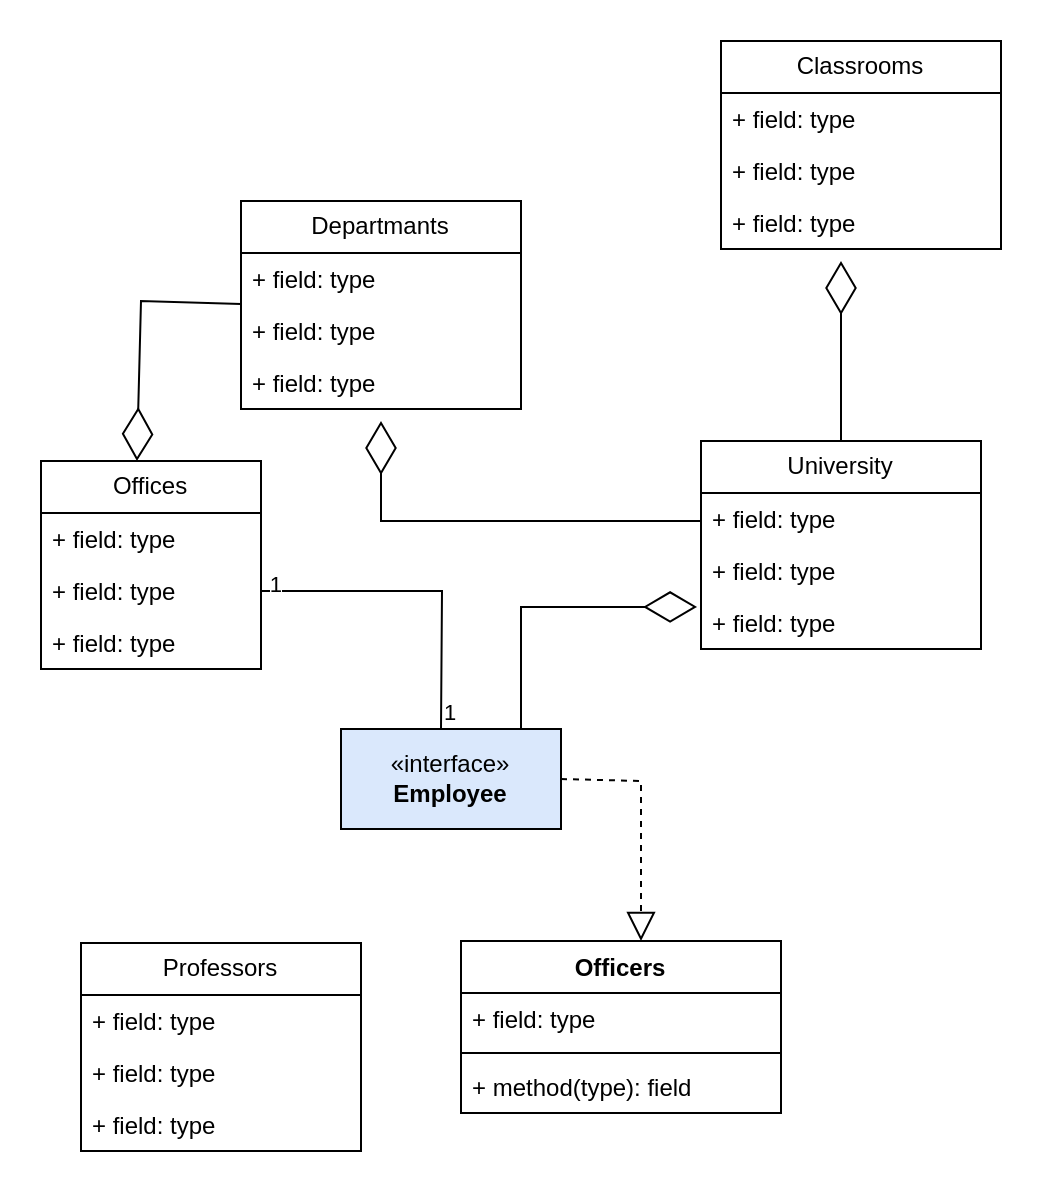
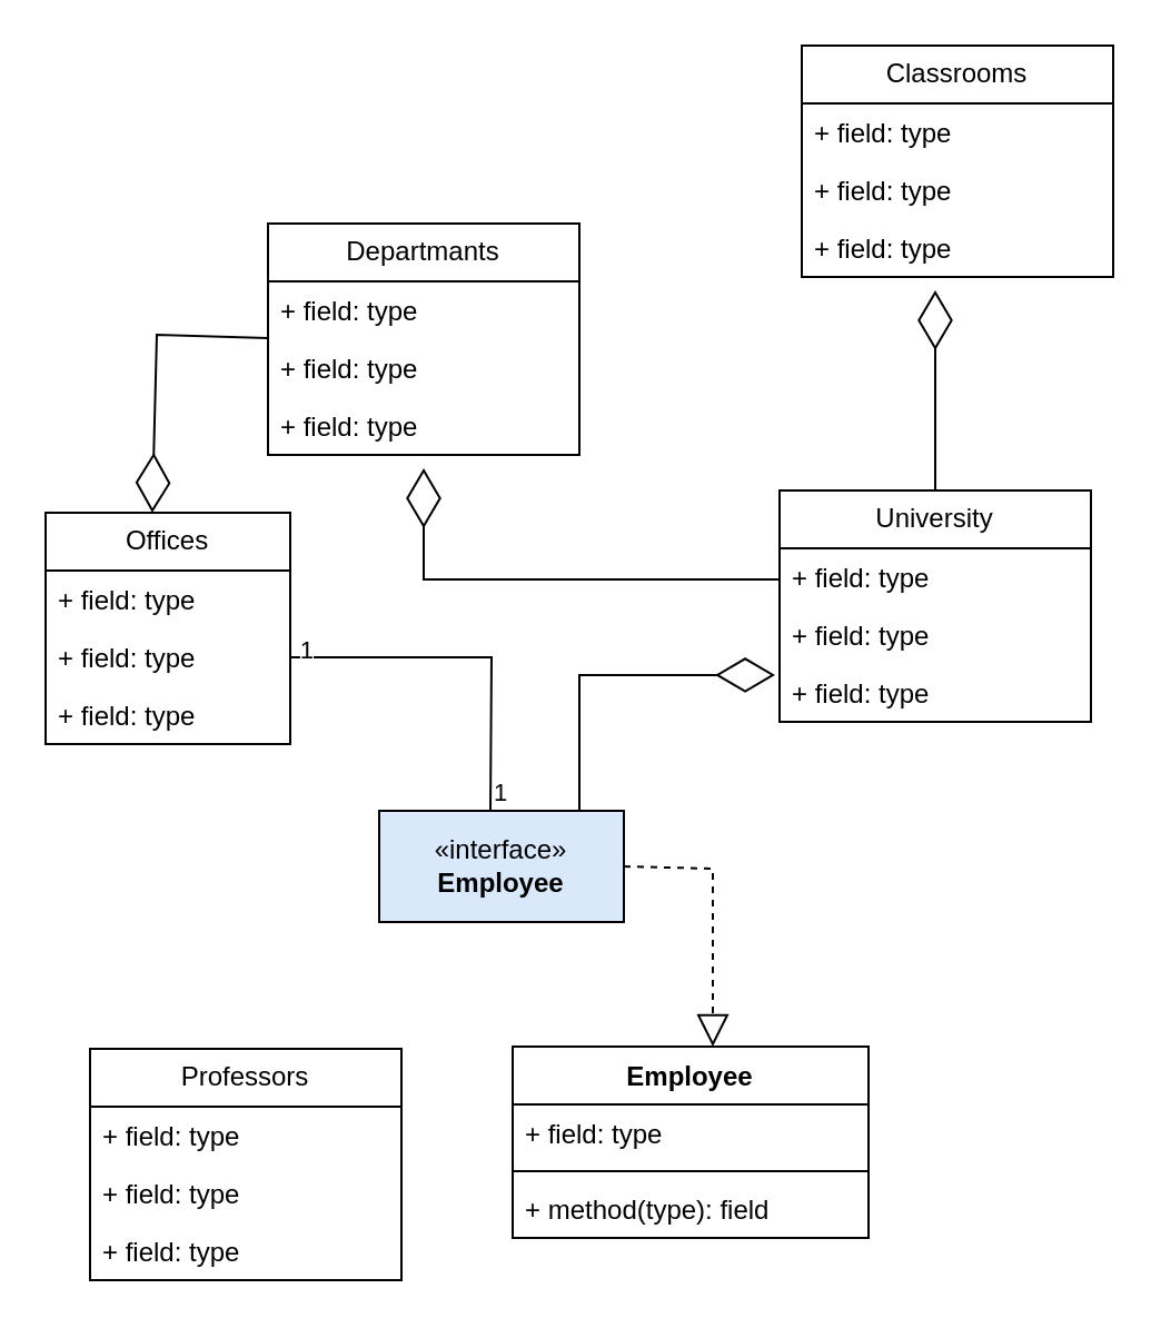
- <mxCell id="23" value="Officers" style="swimlane;fontStyle=1;align=center;verticalAlign=top;childLayout=stackLayout;horizontal=1;startSize=26;horizontalStack=0;resizeParent=1;resizeParentMax=0;resizeLast=0;collapsible=1;marginBottom=0;whiteSpace=wrap;html=1;" vertex="1" parent="1"><mxGeometry x="230" y="470" width="160" height="86" as="geometry" /></mxCell>
+ <mxCell id="23" value="Employee" style="swimlane;fontStyle=1;align=center;verticalAlign=top;childLayout=stackLayout;horizontal=1;startSize=26;horizontalStack=0;resizeParent=1;resizeParentMax=0;resizeLast=0;collapsible=1;marginBottom=0;whiteSpace=wrap;html=1;" vertex="1" parent="1"><mxGeometry x="230" y="470" width="160" height="86" as="geometry" /></mxCell>
